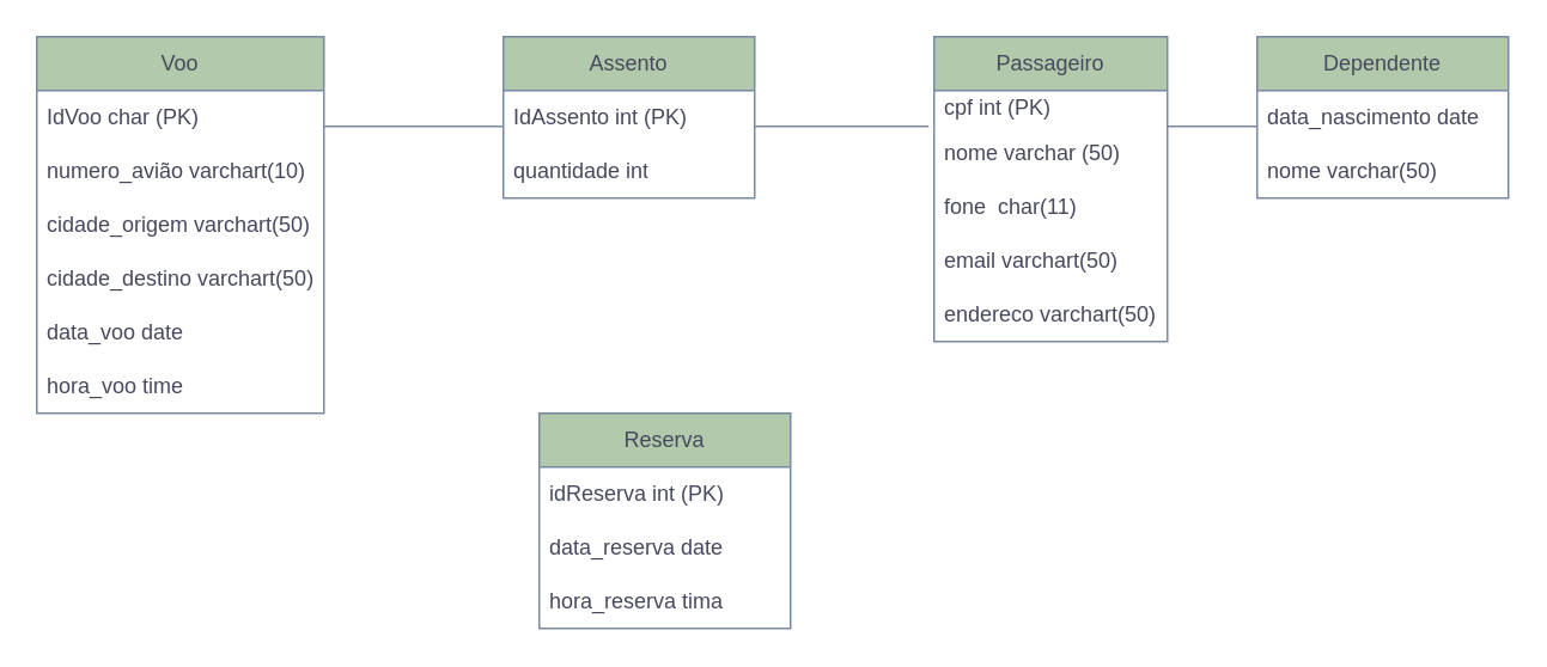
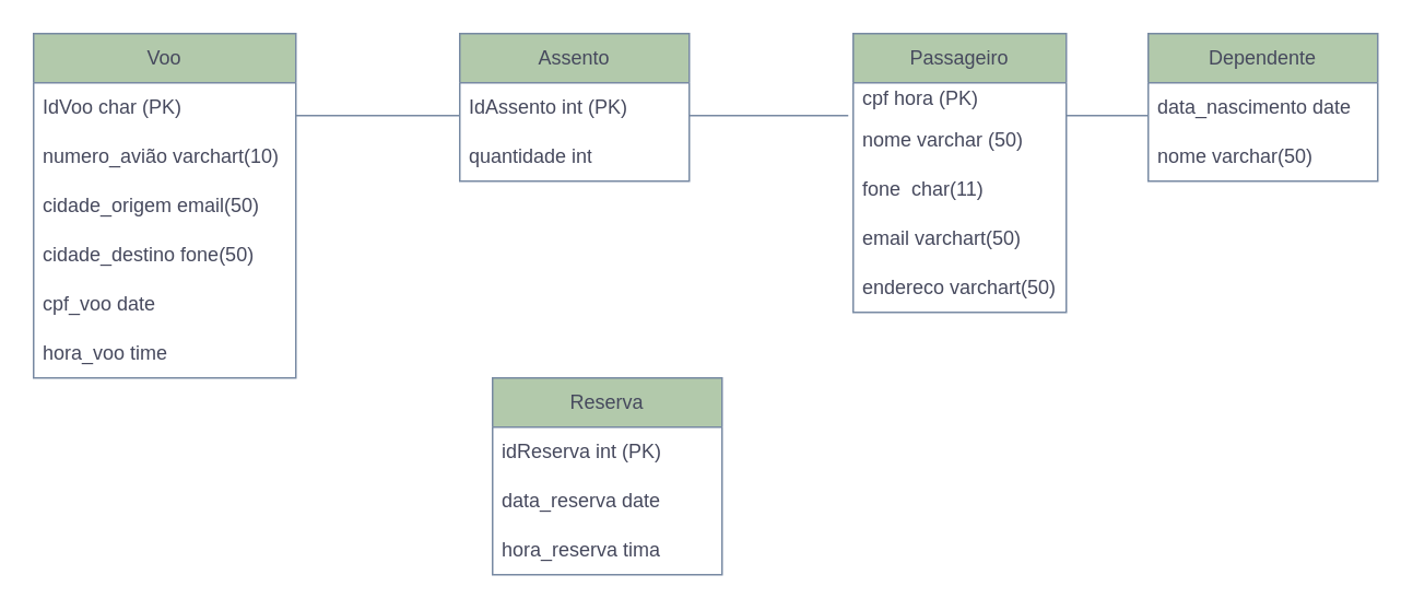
- <mxCell id="14" value="cpf int (PK)" style="text;strokeColor=none;fillColor=none;align=left;verticalAlign=middle;spacingLeft=4;spacingRight=4;overflow=hidden;points=[[0,0.5],[1,0.5]];portConstraint=eastwest;rotatable=0;whiteSpace=wrap;html=1;labelBackgroundColor=none;fontColor=#46495D;" vertex="1" parent="13"><mxGeometry y="30" width="130" height="20" as="geometry" /></mxCell>
+ <mxCell id="14" value="cpf hora (PK)" style="text;strokeColor=none;fillColor=none;align=left;verticalAlign=middle;spacingLeft=4;spacingRight=4;overflow=hidden;points=[[0,0.5],[1,0.5]];portConstraint=eastwest;rotatable=0;whiteSpace=wrap;html=1;labelBackgroundColor=none;fontColor=#46495D;" vertex="1" parent="13"><mxGeometry y="30" width="130" height="20" as="geometry" /></mxCell>
- <mxCell id="5" value="cidade_origem varchart(50)" style="text;strokeColor=none;fillColor=none;align=left;verticalAlign=middle;spacingLeft=4;spacingRight=4;overflow=hidden;points=[[0,0.5],[1,0.5]];portConstraint=eastwest;rotatable=0;whiteSpace=wrap;html=1;labelBackgroundColor=none;fontColor=#46495D;" vertex="1" parent="2"><mxGeometry y="90" width="160" height="30" as="geometry" /></mxCell>
+ <mxCell id="5" value="cidade_origem email(50)" style="text;strokeColor=none;fillColor=none;align=left;verticalAlign=middle;spacingLeft=4;spacingRight=4;overflow=hidden;points=[[0,0.5],[1,0.5]];portConstraint=eastwest;rotatable=0;whiteSpace=wrap;html=1;labelBackgroundColor=none;fontColor=#46495D;" vertex="1" parent="2"><mxGeometry y="90" width="160" height="30" as="geometry" /></mxCell>
- <mxCell id="6" value="cidade_destino varchart(50)" style="text;strokeColor=none;fillColor=none;align=left;verticalAlign=middle;spacingLeft=4;spacingRight=4;overflow=hidden;points=[[0,0.5],[1,0.5]];portConstraint=eastwest;rotatable=0;whiteSpace=wrap;html=1;labelBackgroundColor=none;fontColor=#46495D;" vertex="1" parent="2"><mxGeometry y="120" width="160" height="30" as="geometry" /></mxCell>
+ <mxCell id="6" value="cidade_destino fone(50)" style="text;strokeColor=none;fillColor=none;align=left;verticalAlign=middle;spacingLeft=4;spacingRight=4;overflow=hidden;points=[[0,0.5],[1,0.5]];portConstraint=eastwest;rotatable=0;whiteSpace=wrap;html=1;labelBackgroundColor=none;fontColor=#46495D;" vertex="1" parent="2"><mxGeometry y="120" width="160" height="30" as="geometry" /></mxCell>
- <mxCell id="7" value="data_voo date" style="text;strokeColor=none;fillColor=none;align=left;verticalAlign=middle;spacingLeft=4;spacingRight=4;overflow=hidden;points=[[0,0.5],[1,0.5]];portConstraint=eastwest;rotatable=0;whiteSpace=wrap;html=1;labelBackgroundColor=none;fontColor=#46495D;" vertex="1" parent="2"><mxGeometry y="150" width="160" height="30" as="geometry" /></mxCell>
+ <mxCell id="7" value="cpf_voo date" style="text;strokeColor=none;fillColor=none;align=left;verticalAlign=middle;spacingLeft=4;spacingRight=4;overflow=hidden;points=[[0,0.5],[1,0.5]];portConstraint=eastwest;rotatable=0;whiteSpace=wrap;html=1;labelBackgroundColor=none;fontColor=#46495D;" vertex="1" parent="2"><mxGeometry y="150" width="160" height="30" as="geometry" /></mxCell>
